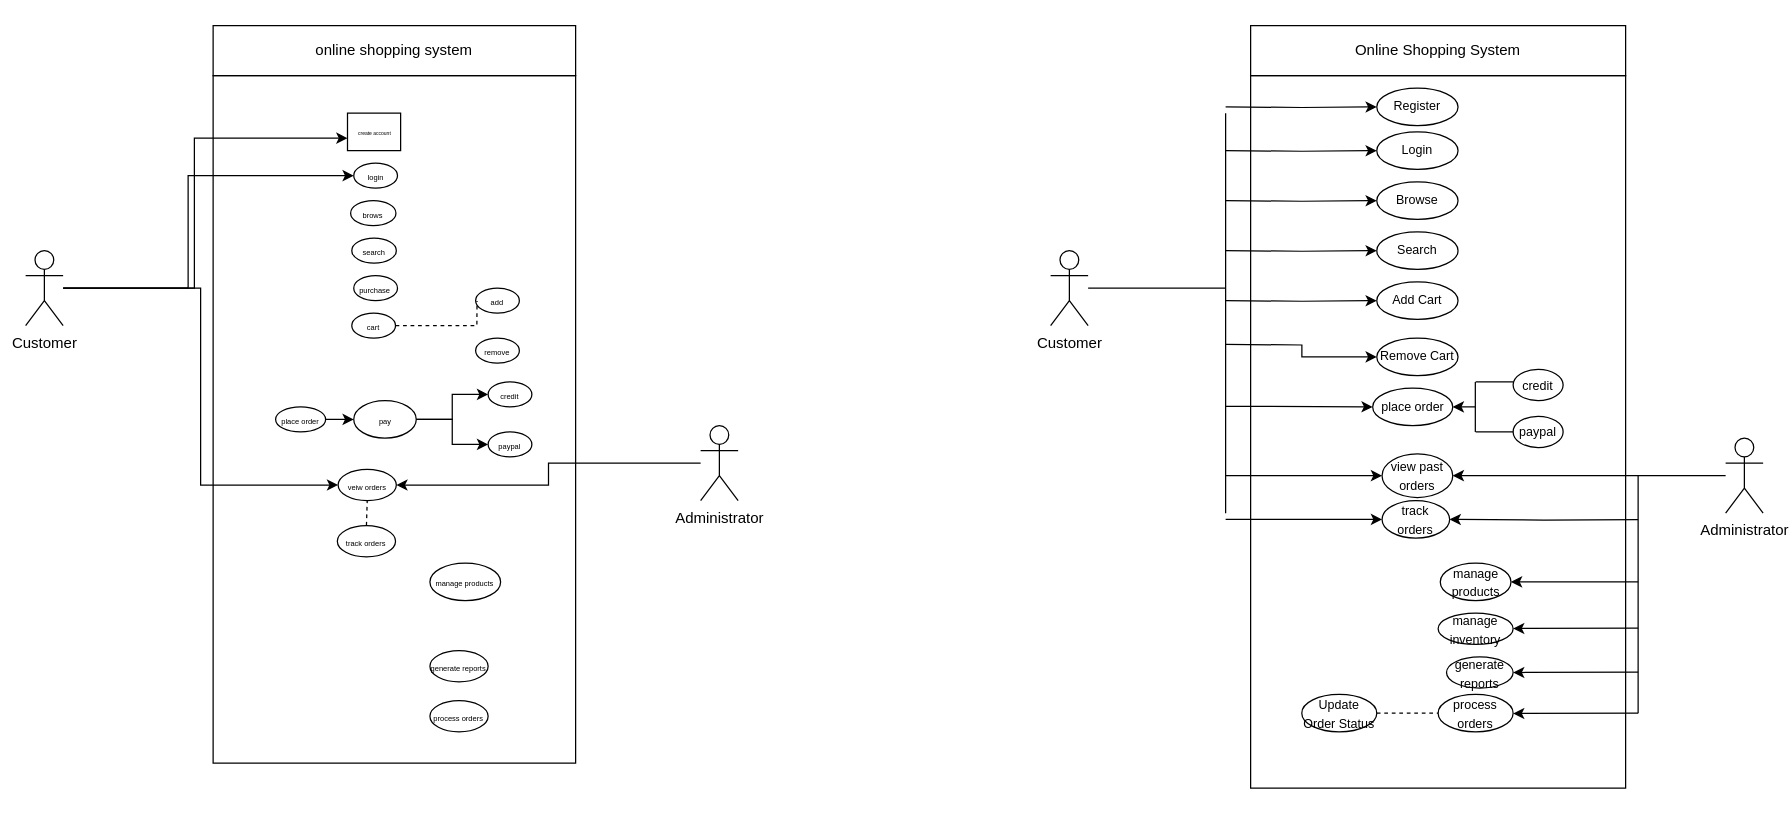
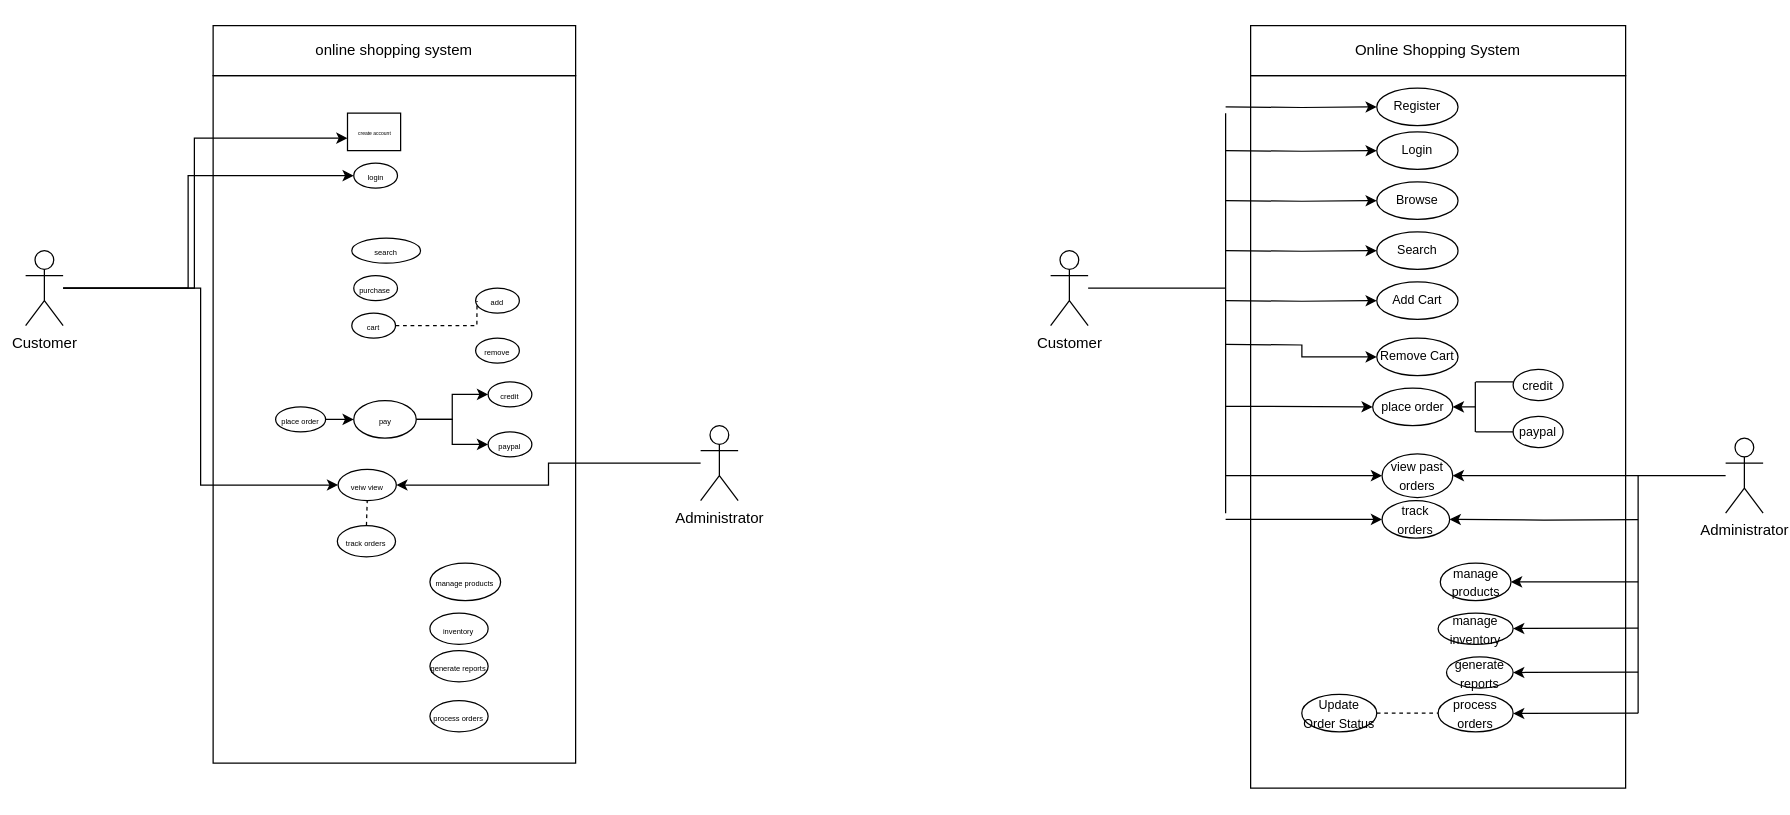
- <mxCell id="11" value="&lt;font style=&quot;font-size: 6px;&quot;&gt;brows&lt;/font&gt;" style="ellipse;whiteSpace=wrap;html=1;" parent="1" vertex="1"><mxGeometry x="280" y="160" width="36.25" height="20" as="geometry" /></mxCell>
- <mxCell id="12" value="&lt;span style=&quot;font-size: 6px;&quot;&gt;search&lt;/span&gt;" style="ellipse;whiteSpace=wrap;html=1;" parent="1" vertex="1"><mxGeometry x="280.93" y="190" width="35.63" height="20" as="geometry" /></mxCell>
+ <mxCell id="12" value="&lt;span style=&quot;font-size: 6px;&quot;&gt;search&lt;/span&gt;" style="ellipse;whiteSpace=wrap;html=1;" parent="1" vertex="1"><mxGeometry x="280.93" y="190" width="55" height="20" as="geometry" /></mxCell>
- <mxCell id="21" value="&lt;span style=&quot;font-size: 6px;&quot;&gt;veiw orders&lt;/span&gt;" style="ellipse;whiteSpace=wrap;html=1;" parent="1" vertex="1"><mxGeometry x="270" y="375" width="46.56" height="25" as="geometry" /></mxCell>
+ <mxCell id="21" value="&lt;span style=&quot;font-size: 6px;&quot;&gt;veiw view&lt;/span&gt;" style="ellipse;whiteSpace=wrap;html=1;" parent="1" vertex="1"><mxGeometry x="270" y="375" width="46.56" height="25" as="geometry" /></mxCell>
+ <mxCell id="31" value="&lt;span style=&quot;font-size: 6px;&quot;&gt;inventory&lt;/span&gt;" style="ellipse;whiteSpace=wrap;html=1;" parent="1" vertex="1"><mxGeometry x="343.44" y="490" width="46.56" height="25" as="geometry" /></mxCell>
